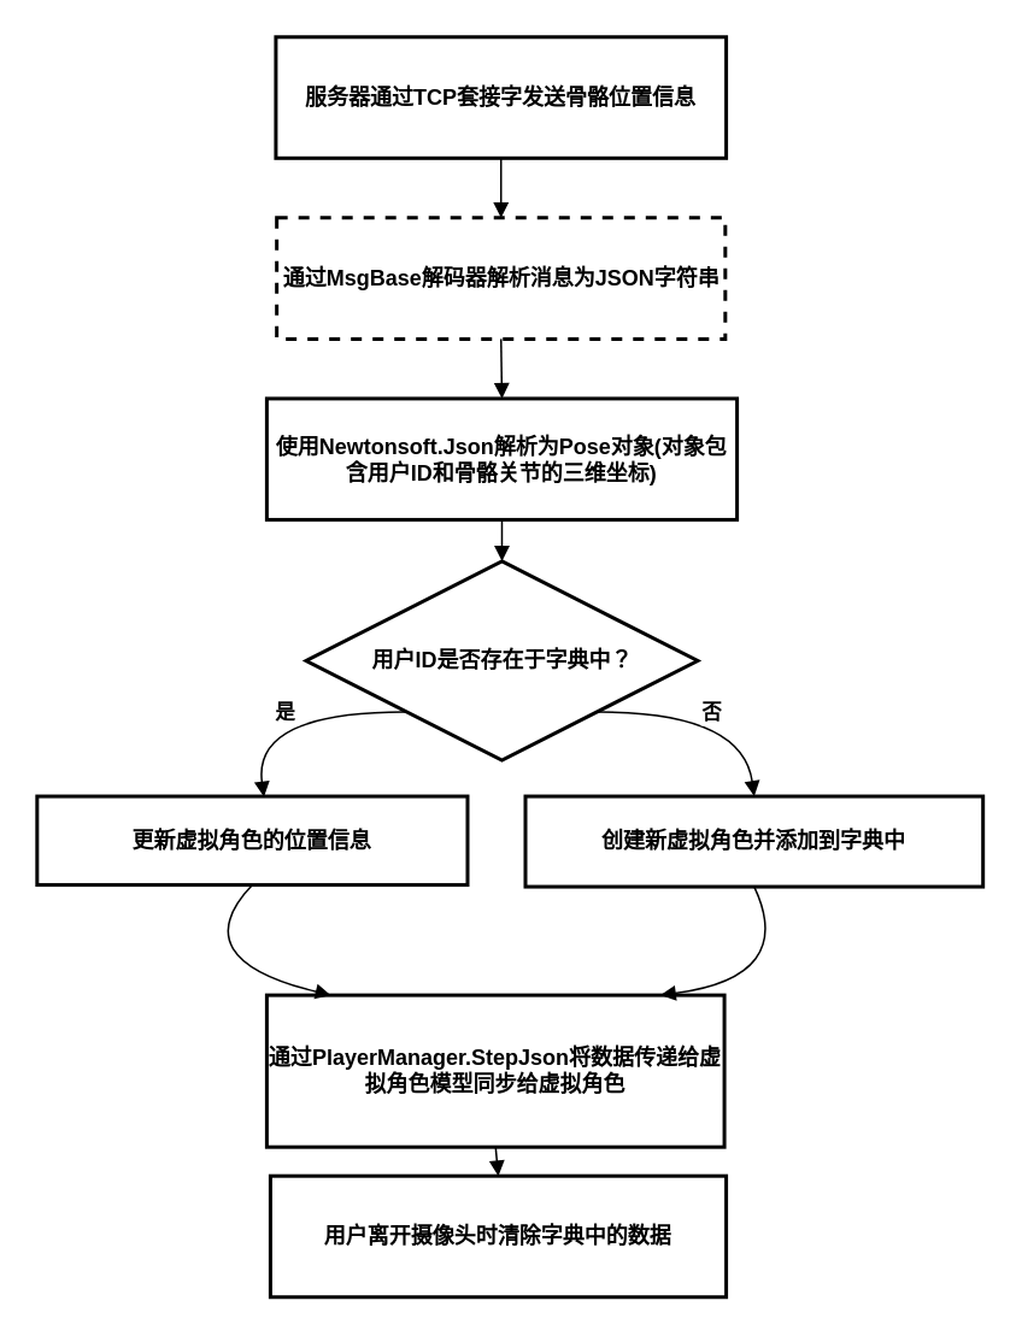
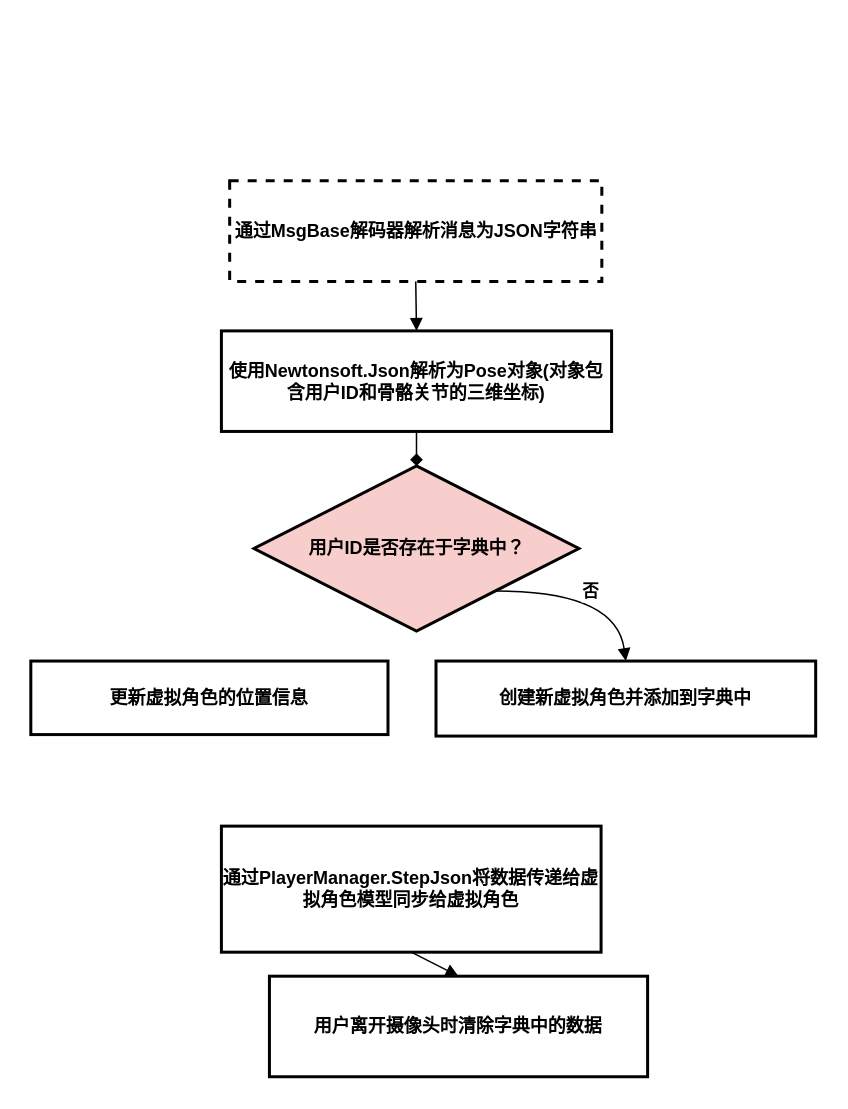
- <mxCell id="2" value="服务器通过TCP套接字发送骨骼位置信息" style="whiteSpace=wrap;strokeWidth=2;fontStyle=1" vertex="1" parent="1"><mxGeometry x="152" y="20" width="249" height="67" as="geometry" /></mxCell>
- <mxCell id="10" value="" style="curved=1;startArrow=none;endArrow=block;exitX=0.5;exitY=0.99;entryX=0.5;entryY=0;rounded=0;entryDx=0;entryDy=0;fontStyle=1" edge="1" parent="1" source="2" target="3"><mxGeometry relative="1" as="geometry"><Array as="points" /><mxPoint x="277" y="47" as="targetPoint" /></mxGeometry></mxCell>
- <mxCell id="12" value="" style="curved=1;startArrow=none;endArrow=block;exitX=0.5;exitY=1;entryX=0.5;entryY=0;rounded=0;entryDx=0;entryDy=0;fontStyle=1" edge="1" parent="1" source="4" target="5"><mxGeometry relative="1" as="geometry"><Array as="points" /><mxPoint x="275" y="340" as="targetPoint" /></mxGeometry></mxCell>
+ <mxCell id="12" value="" style="curved=1;startArrow=none;endArrow=diamond;exitX=0.5;exitY=1;entryX=0.5;entryY=0;rounded=0;entryDx=0;entryDy=0;fontStyle=1;" edge="1" parent="1" source="4" target="5"><mxGeometry relative="1" as="geometry"><Array as="points" /><mxPoint x="275" y="340" as="targetPoint" /></mxGeometry></mxCell>
- <mxCell id="5" value="用户ID是否存在于字典中？" style="rhombus;strokeWidth=2;whiteSpace=wrap;fontStyle=1" vertex="1" parent="1"><mxGeometry x="168.75" y="310" width="216.5" height="110" as="geometry" /></mxCell>
+ <mxCell id="5" value="用户ID是否存在于字典中？" style="rhombus;strokeWidth=2;whiteSpace=wrap;fontStyle=1;fillColor=#f8cecc;" vertex="1" parent="1"><mxGeometry x="168.75" y="310" width="216.5" height="110" as="geometry" /></mxCell>
- <mxCell id="13" value="是" style="curved=1;startArrow=none;endArrow=block;exitX=0.03;exitY=1;entryX=0.527;entryY=0.007;rounded=0;entryDx=0;entryDy=0;entryPerimeter=0;fontStyle=1" edge="1" parent="1" source="5" target="6"><mxGeometry relative="1" as="geometry"><Array as="points"><mxPoint x="139" y="393" /></Array><mxPoint x="129" y="661" as="targetPoint" /></mxGeometry></mxCell>
- <mxCell id="15" value="" style="curved=1;startArrow=none;endArrow=block;exitX=0.5;exitY=1;entryX=0.14;entryY=0;rounded=0;exitDx=0;exitDy=0;fontStyle=1" edge="1" parent="1" source="6" target="8"><mxGeometry relative="1" as="geometry"><Array as="points"><mxPoint x="100" y="530" /></Array><mxPoint x="129" y="710" as="sourcePoint" /></mxGeometry></mxCell>
- <mxCell id="16" value="" style="curved=1;startArrow=none;endArrow=block;exitX=0.5;exitY=0.99;entryX=0.86;entryY=0;rounded=0;fontStyle=1" edge="1" parent="1" source="7" target="8"><mxGeometry relative="1" as="geometry"><Array as="points"><mxPoint x="440" y="540" /></Array></mxGeometry></mxCell>
- <mxCell id="9" value="用户离开摄像头时清除字典中的数据" style="whiteSpace=wrap;strokeWidth=2;fontStyle=1" vertex="1" parent="1"><mxGeometry x="149" y="650" width="252" height="67" as="geometry" /></mxCell>
+ <mxCell id="9" value="用户离开摄像头时清除字典中的数据" style="whiteSpace=wrap;strokeWidth=2;fontStyle=1" vertex="1" parent="1"><mxGeometry x="179" y="650" width="252" height="67" as="geometry" /></mxCell>
